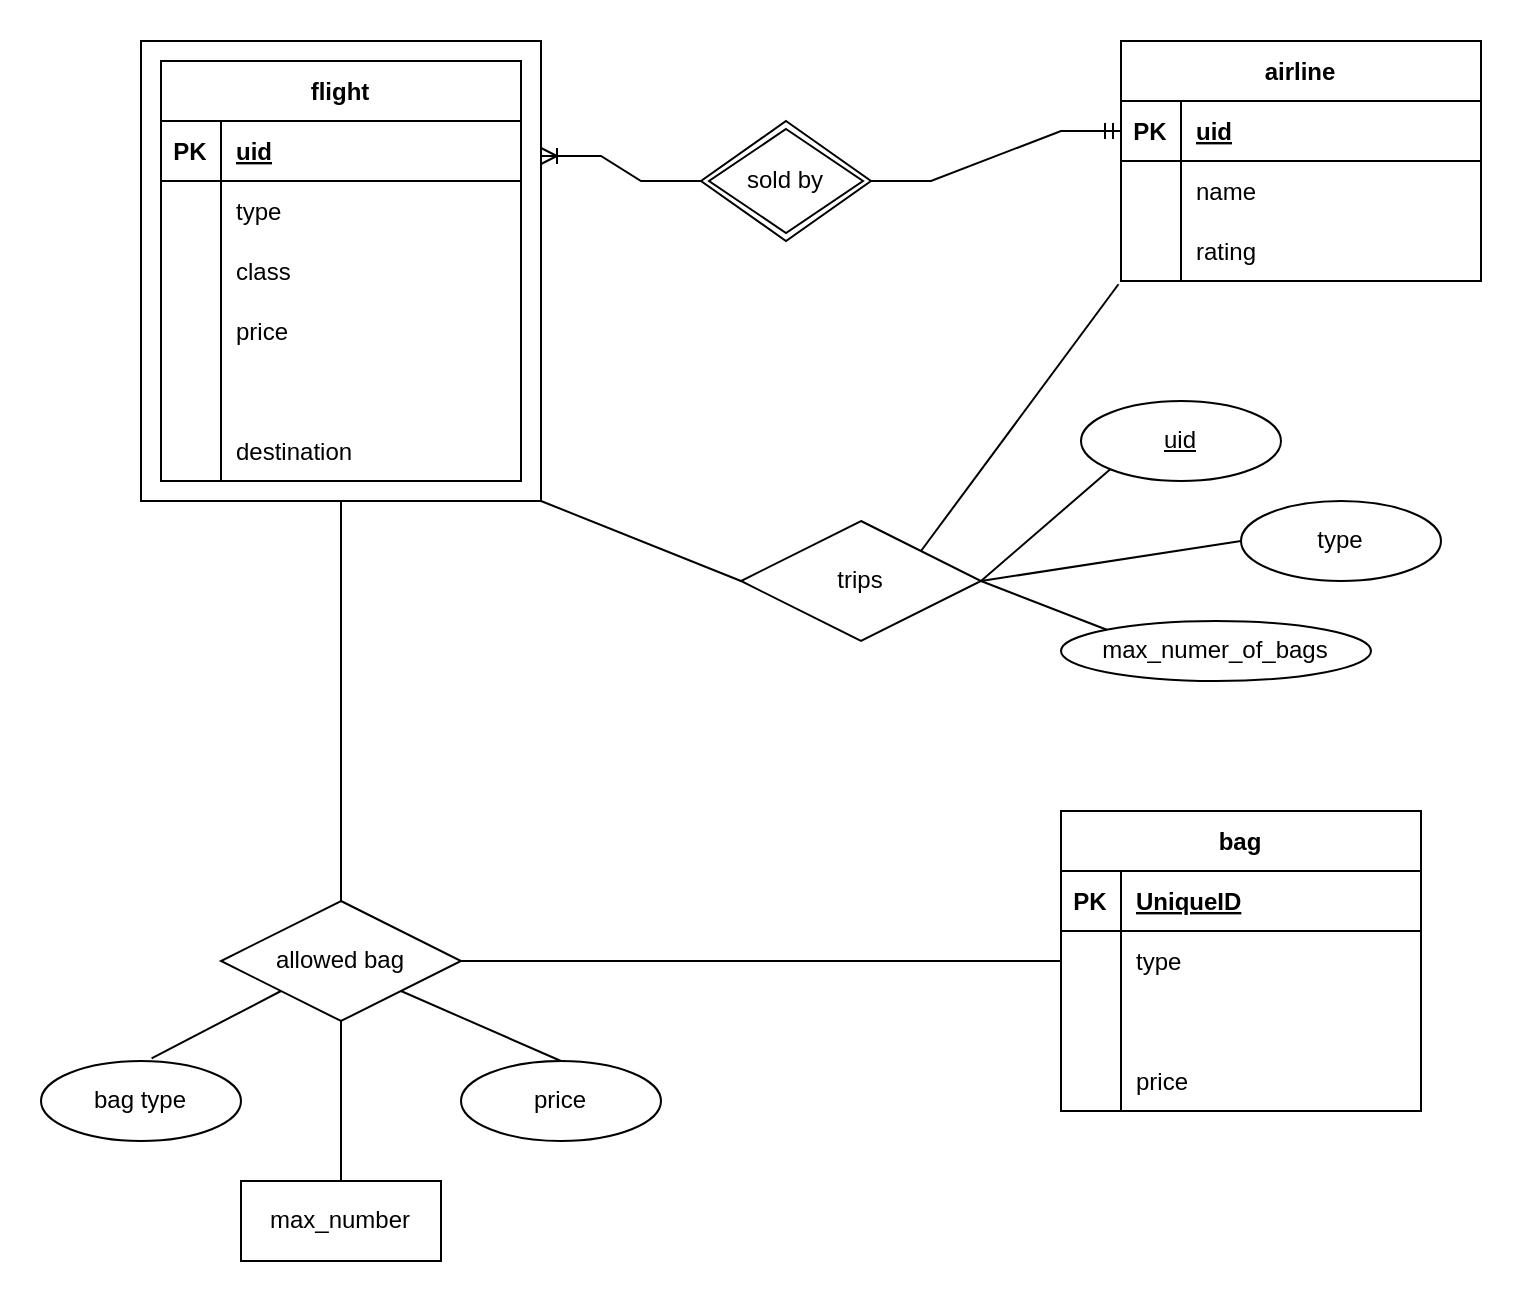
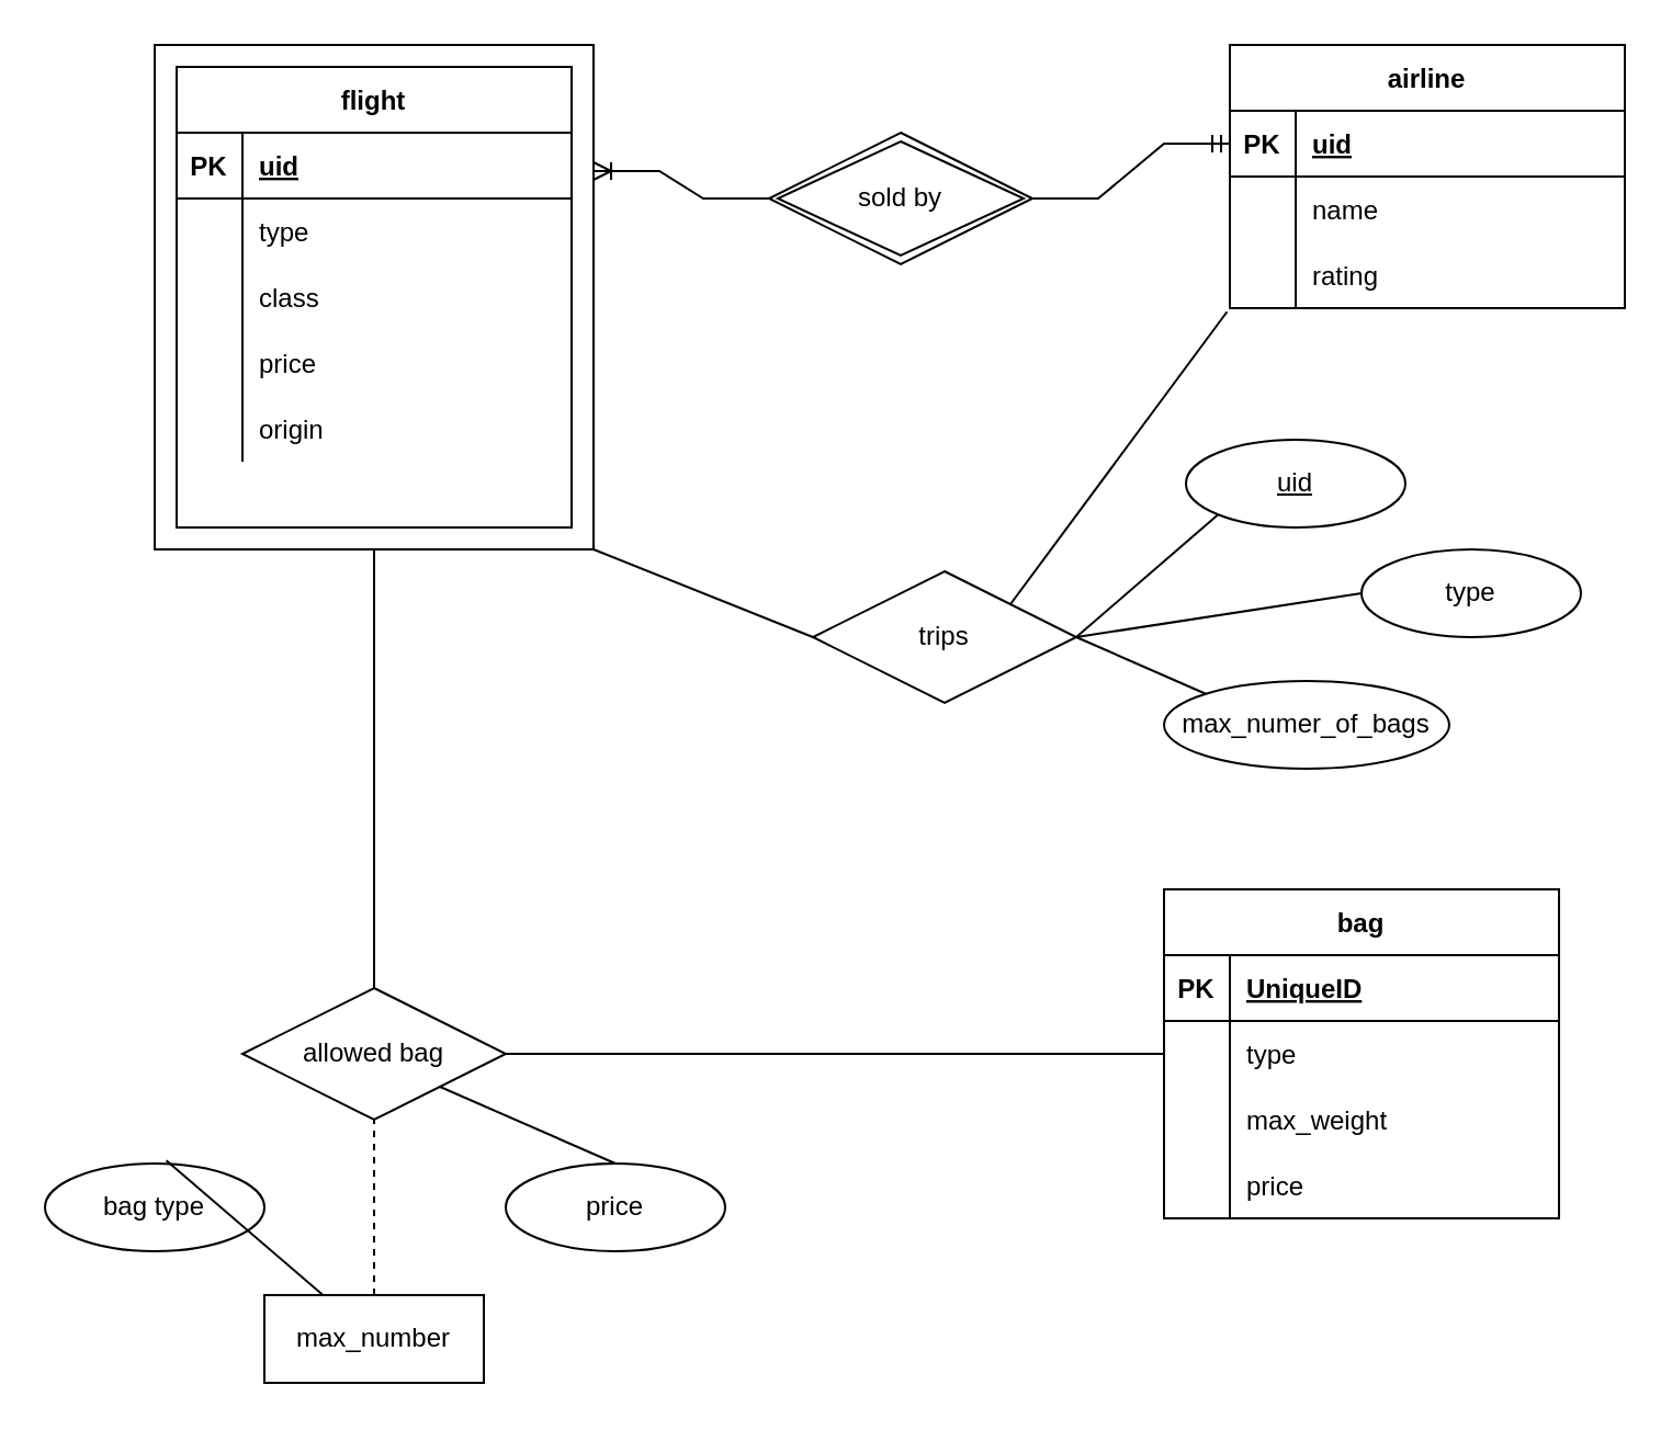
- <mxCell id="32" value="sold by" style="shape=rhombus;double=1;perimeter=rhombusPerimeter;whiteSpace=wrap;html=1;align=center;" vertex="1" parent="1"><mxGeometry x="350" y="60" width="85" height="60" as="geometry" /></mxCell>
+ <mxCell id="32" value="sold by" style="shape=rhombus;double=1;perimeter=rhombusPerimeter;whiteSpace=wrap;html=1;align=center;" vertex="1" parent="1"><mxGeometry x="350" y="60" width="120" height="60" as="geometry" /></mxCell>
+ <mxCell id="18" value="origin" style="shape=partialRectangle;connectable=0;fillColor=none;top=0;left=0;bottom=0;right=0;align=left;spacingLeft=6;overflow=hidden;" vertex="1" parent="16"><mxGeometry x="30" width="150" height="30" as="geometry"><mxRectangle width="150" height="30" as="alternateBounds" /></mxGeometry></mxCell>
- <mxCell id="21" value="destination" style="shape=partialRectangle;connectable=0;fillColor=none;top=0;left=0;bottom=0;right=0;align=left;spacingLeft=6;overflow=hidden;" vertex="1" parent="19"><mxGeometry x="30" width="150" height="30" as="geometry"><mxRectangle width="150" height="30" as="alternateBounds" /></mxGeometry></mxCell>
- <mxCell id="62" value="max_numer_of_bags" style="ellipse;whiteSpace=wrap;html=1;align=center;" vertex="1" parent="1"><mxGeometry x="530" y="310" width="155" height="30" as="geometry" /></mxCell>
+ <mxCell id="62" value="max_numer_of_bags" style="ellipse;whiteSpace=wrap;html=1;align=center;" vertex="1" parent="1"><mxGeometry x="530" y="310" width="130" height="40" as="geometry" /></mxCell>
+ <mxCell id="43" value="max_weight" style="shape=partialRectangle;connectable=0;fillColor=none;top=0;left=0;bottom=0;right=0;align=left;spacingLeft=6;overflow=hidden;" vertex="1" parent="41"><mxGeometry x="30" width="150" height="30" as="geometry"><mxRectangle width="150" height="30" as="alternateBounds" /></mxGeometry></mxCell>
- <mxCell id="53" value="" style="endArrow=none;html=1;rounded=0;exitX=0.553;exitY=-0.033;exitDx=0;exitDy=0;exitPerimeter=0;entryX=0;entryY=1;entryDx=0;entryDy=0;" edge="1" parent="1" source="50" target="47"><mxGeometry relative="1" as="geometry"><mxPoint x="290" y="460" as="sourcePoint" /><mxPoint x="450" y="460" as="targetPoint" /></mxGeometry></mxCell>
+ <mxCell id="53" value="" style="endArrow=none;html=1;rounded=0;exitX=0.553;exitY=-0.033;exitDx=0;exitDy=0;exitPerimeter=0;" edge="1" parent="1" source="50" target="51"><mxGeometry relative="1" as="geometry"><mxPoint x="290" y="460" as="sourcePoint" /><mxPoint x="450" y="460" as="targetPoint" /></mxGeometry></mxCell>
- <mxCell id="54" value="" style="endArrow=none;html=1;rounded=0;exitX=0.5;exitY=0;exitDx=0;exitDy=0;entryX=0.5;entryY=1;entryDx=0;entryDy=0;" edge="1" parent="1" source="51" target="47"><mxGeometry relative="1" as="geometry"><mxPoint x="75.3" y="488.68" as="sourcePoint" /><mxPoint x="150" y="420" as="targetPoint" /></mxGeometry></mxCell>
+ <mxCell id="54" value="" style="endArrow=none;html=1;rounded=0;exitX=0.5;exitY=0;exitDx=0;exitDy=0;entryX=0.5;entryY=1;entryDx=0;entryDy=0;dashed=1;" edge="1" parent="1" source="51" target="47"><mxGeometry relative="1" as="geometry"><mxPoint x="75.3" y="488.68" as="sourcePoint" /><mxPoint x="150" y="420" as="targetPoint" /></mxGeometry></mxCell>
